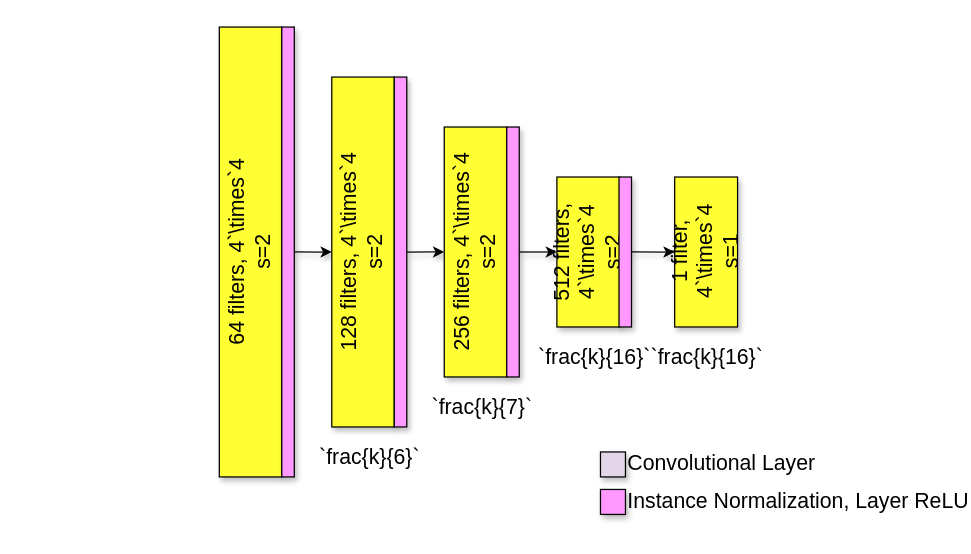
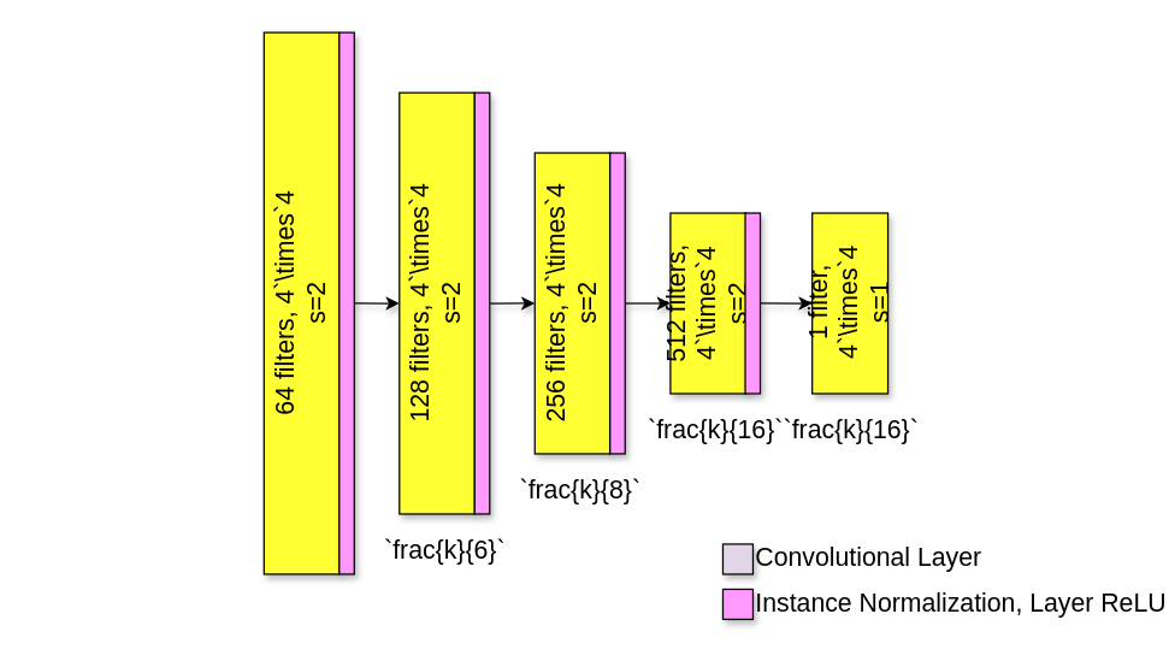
- <mxCell id="18" value="`frac{k}{7}`" style="text;html=1;align=center;verticalAlign=middle;resizable=0;points=[];autosize=1;strokeColor=none;fillColor=none;fontSize=17;shadow=1;" parent="17" vertex="1"><mxGeometry y="210.01" width="100" height="30" as="geometry" /></mxCell>
+ <mxCell id="18" value="`frac{k}{8}`" style="text;html=1;align=center;verticalAlign=middle;resizable=0;points=[];autosize=1;strokeColor=none;fillColor=none;fontSize=17;shadow=1;" parent="17" vertex="1"><mxGeometry y="210.01" width="100" height="30" as="geometry" /></mxCell>
